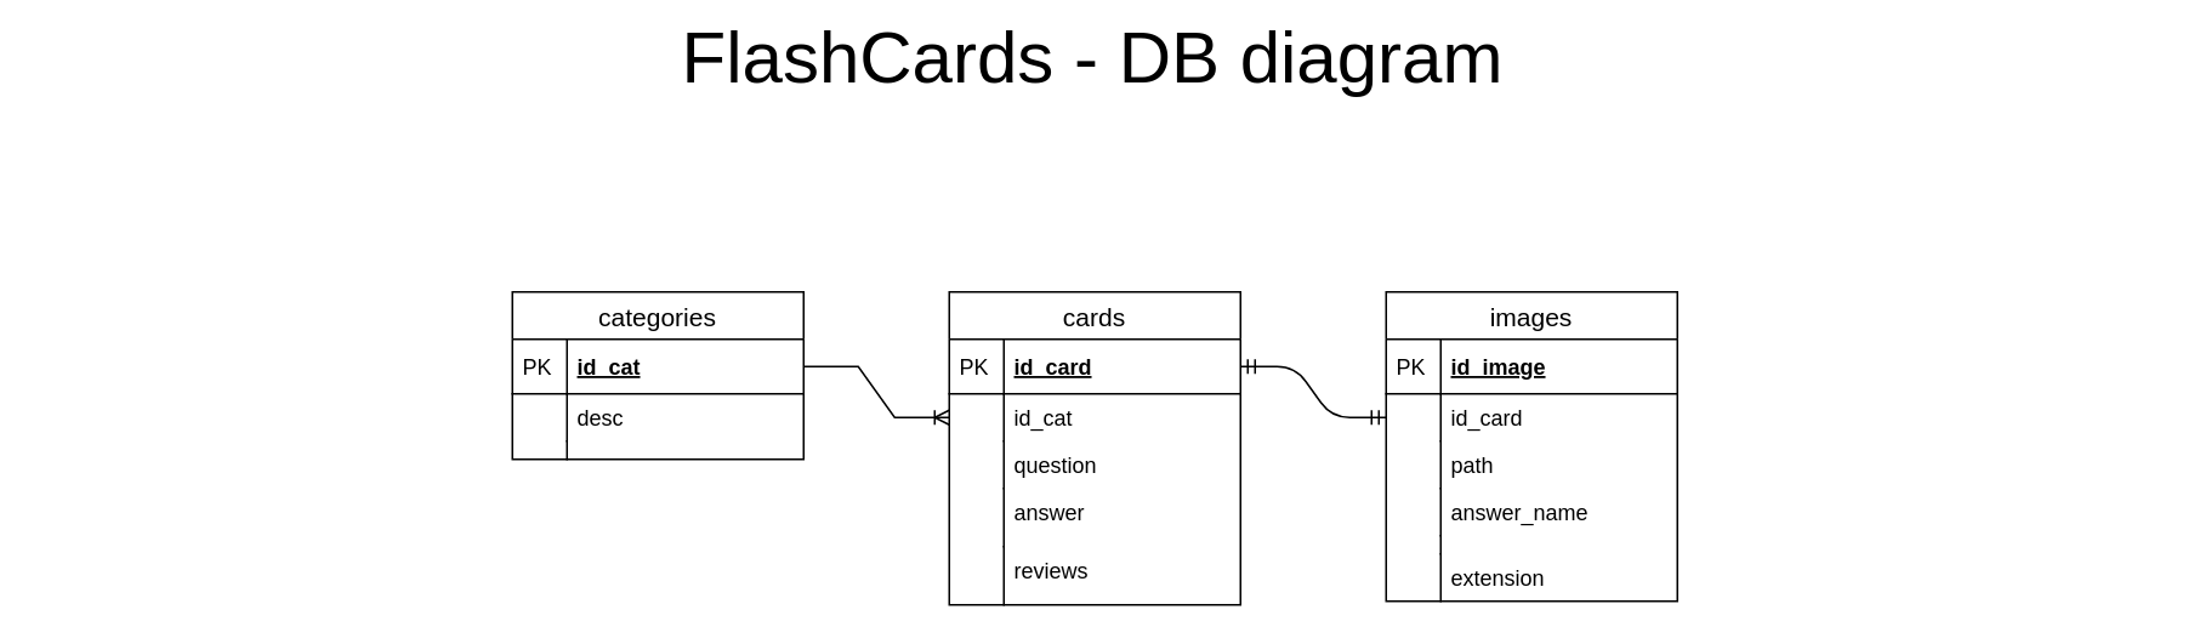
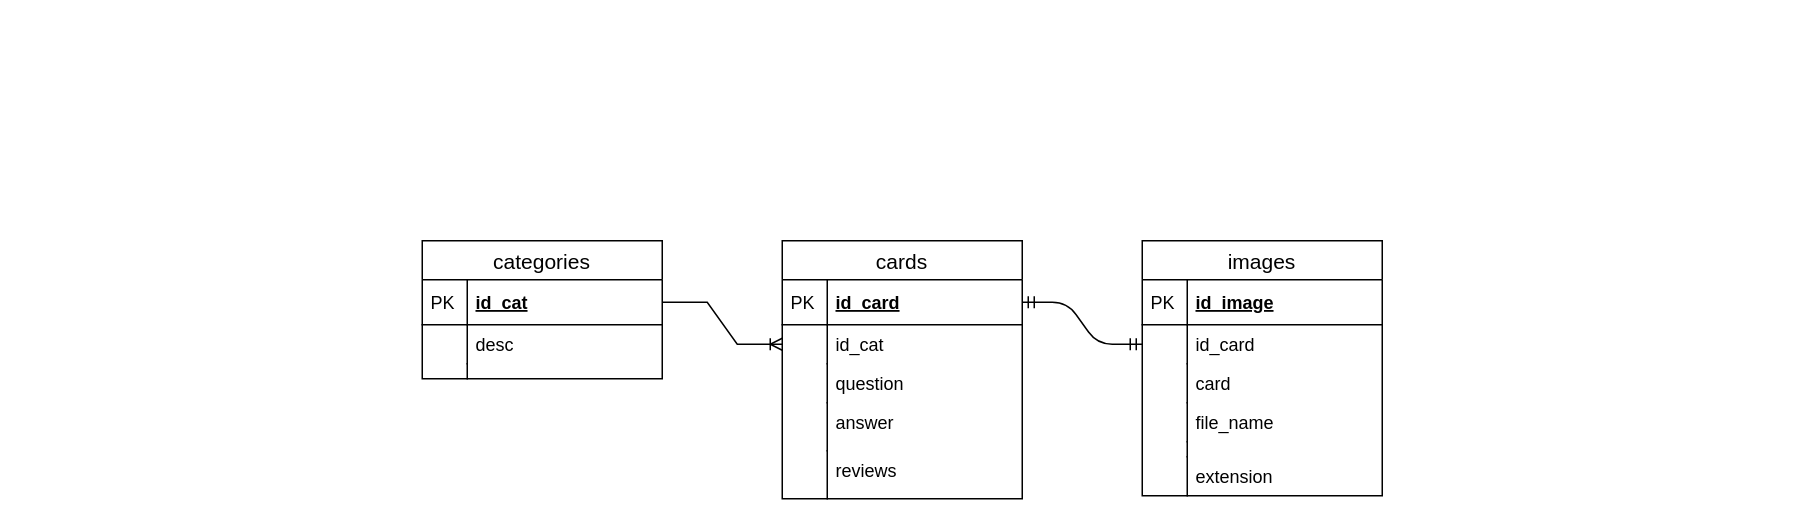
- <mxCell id="4" value="FlashCards - DB diagram" style="text;html=1;strokeColor=none;fillColor=none;align=center;verticalAlign=middle;whiteSpace=wrap;rounded=0;fontSize=40;" vertex="1" parent="1"><mxGeometry x="20" y="20" width="1160" height="20" as="geometry" /></mxCell>
- <mxCell id="21" value="path" style="shape=partialRectangle;top=0;left=0;right=0;bottom=0;align=left;verticalAlign=top;fillColor=none;spacingLeft=34;spacingRight=4;overflow=hidden;rotatable=0;points=[[0,0.5],[1,0.5]];portConstraint=eastwest;dropTarget=0;fontSize=12;" vertex="1" parent="16"><mxGeometry y="82" width="160" height="26" as="geometry" /></mxCell>
+ <mxCell id="21" value="card" style="shape=partialRectangle;top=0;left=0;right=0;bottom=0;align=left;verticalAlign=top;fillColor=none;spacingLeft=34;spacingRight=4;overflow=hidden;rotatable=0;points=[[0,0.5],[1,0.5]];portConstraint=eastwest;dropTarget=0;fontSize=12;" vertex="1" parent="16"><mxGeometry y="82" width="160" height="26" as="geometry" /></mxCell>
- <mxCell id="23" value="answer_name" style="shape=partialRectangle;top=0;left=0;right=0;bottom=0;align=left;verticalAlign=top;fillColor=none;spacingLeft=34;spacingRight=4;overflow=hidden;rotatable=0;points=[[0,0.5],[1,0.5]];portConstraint=eastwest;dropTarget=0;fontSize=12;" vertex="1" parent="16"><mxGeometry y="108" width="160" height="26" as="geometry" /></mxCell>
+ <mxCell id="23" value="file_name" style="shape=partialRectangle;top=0;left=0;right=0;bottom=0;align=left;verticalAlign=top;fillColor=none;spacingLeft=34;spacingRight=4;overflow=hidden;rotatable=0;points=[[0,0.5],[1,0.5]];portConstraint=eastwest;dropTarget=0;fontSize=12;" vertex="1" parent="16"><mxGeometry y="108" width="160" height="26" as="geometry" /></mxCell>
